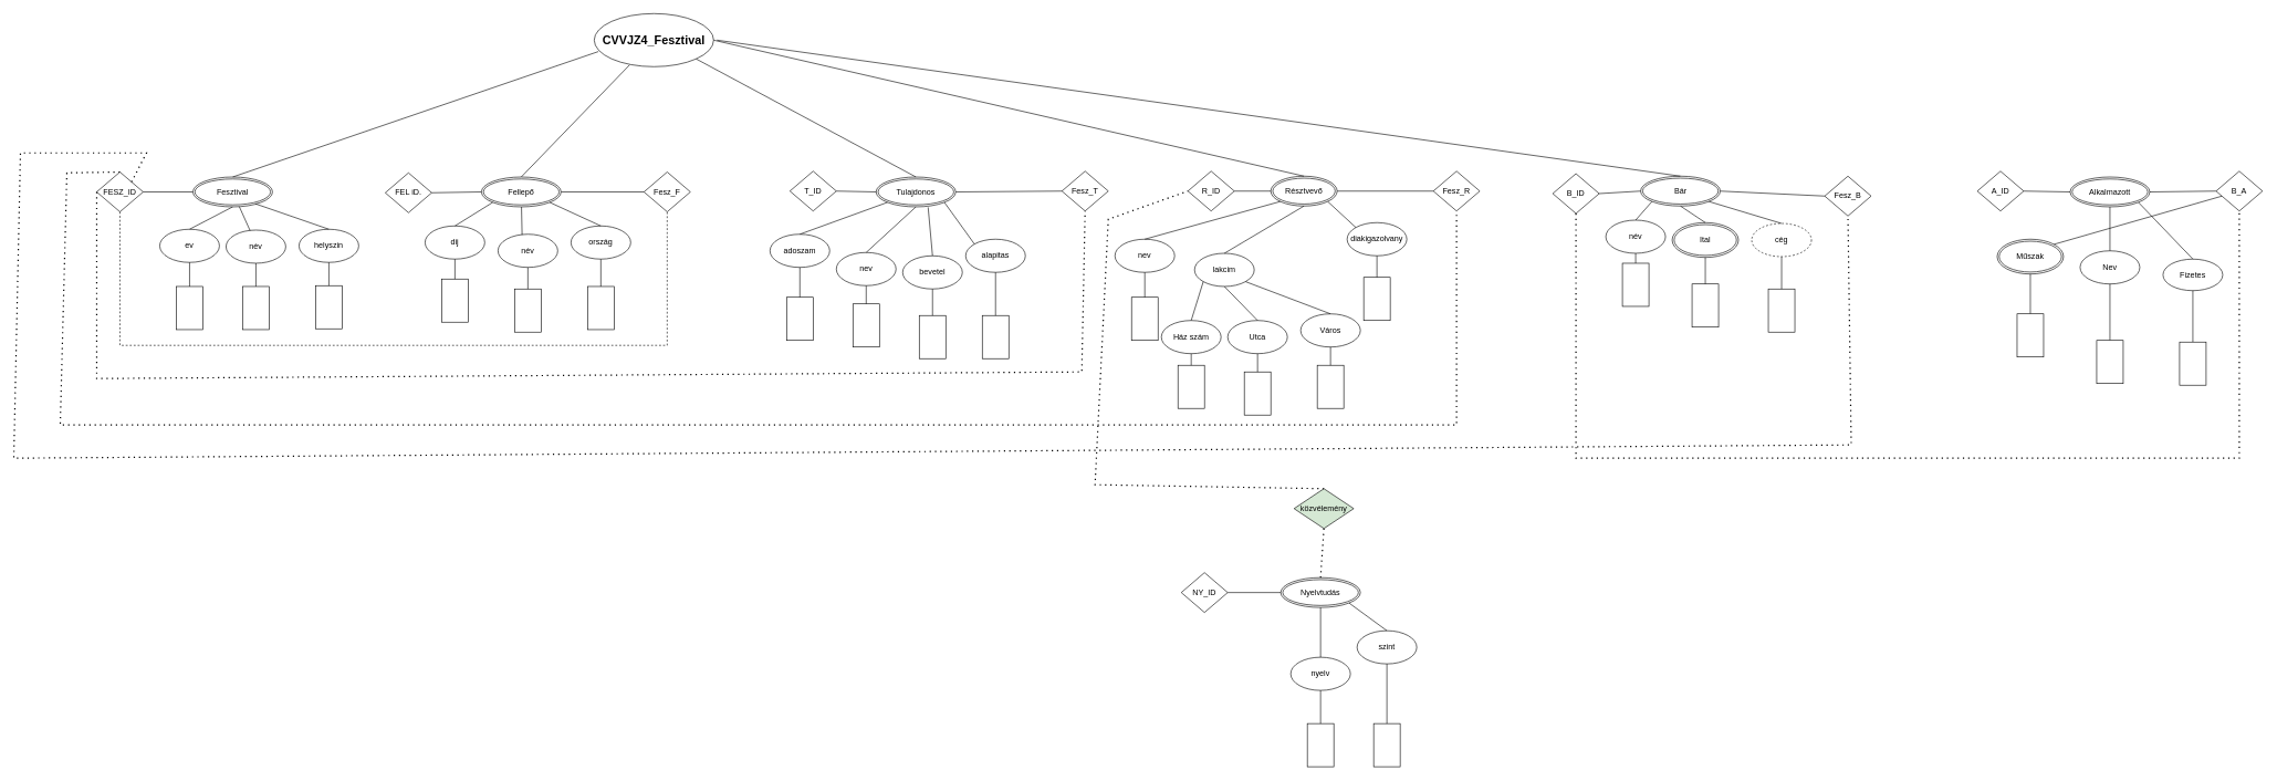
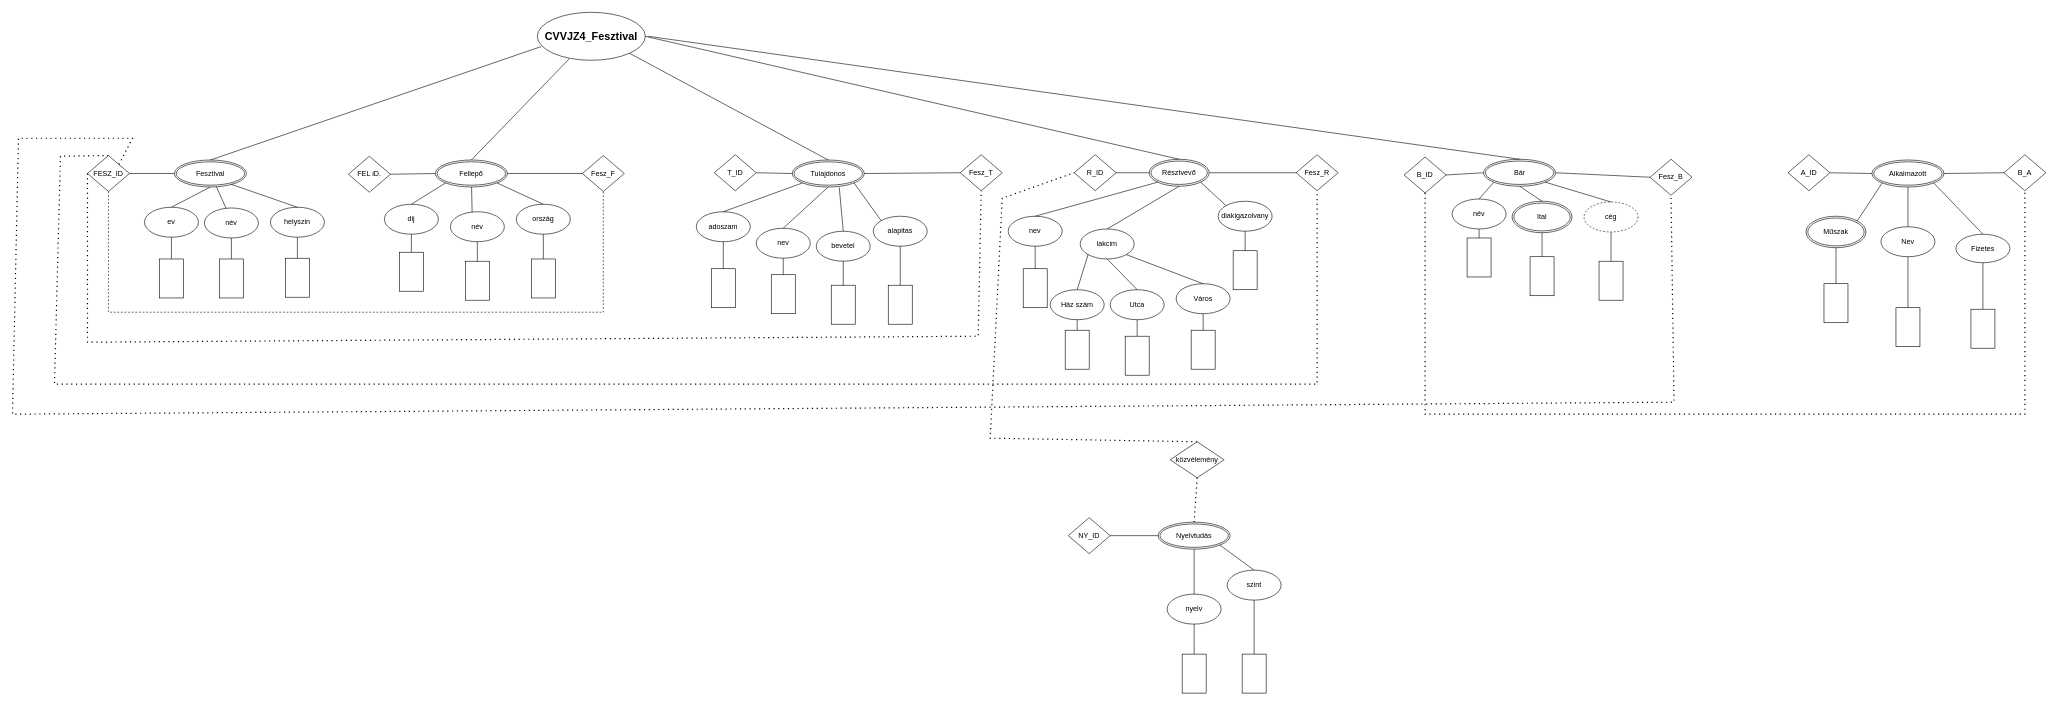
- <mxCell id="115" value="" style="endArrow=none;html=1;rounded=0;exitX=1;exitY=0;exitDx=0;exitDy=0;" parent="1" source="107" target="123" edge="1"><mxGeometry width="50" height="50" relative="1" as="geometry"><mxPoint x="3300" y="725" as="sourcePoint" /><mxPoint x="3350" y="675" as="targetPoint" /></mxGeometry></mxCell>
+ <mxCell id="115" value="" style="endArrow=none;html=1;rounded=0;entryX=0;entryY=1;entryDx=0;entryDy=0;exitX=1;exitY=0;exitDx=0;exitDy=0;" parent="1" source="107" target="24" edge="1"><mxGeometry width="50" height="50" relative="1" as="geometry"><mxPoint x="3300" y="725" as="sourcePoint" /><mxPoint x="3350" y="675" as="targetPoint" /></mxGeometry></mxCell>
- <mxCell id="124" value="közvélemény" style="rhombus;whiteSpace=wrap;html=1;rotation=0;fillColor=#d5e8d4;" vertex="1" parent="1"><mxGeometry x="1950" y="736" width="90" height="60" as="geometry" /></mxCell>
+ <mxCell id="124" value="közvélemény" style="rhombus;whiteSpace=wrap;html=1;rotation=0;" vertex="1" parent="1"><mxGeometry x="1950" y="736" width="90" height="60" as="geometry" /></mxCell>
